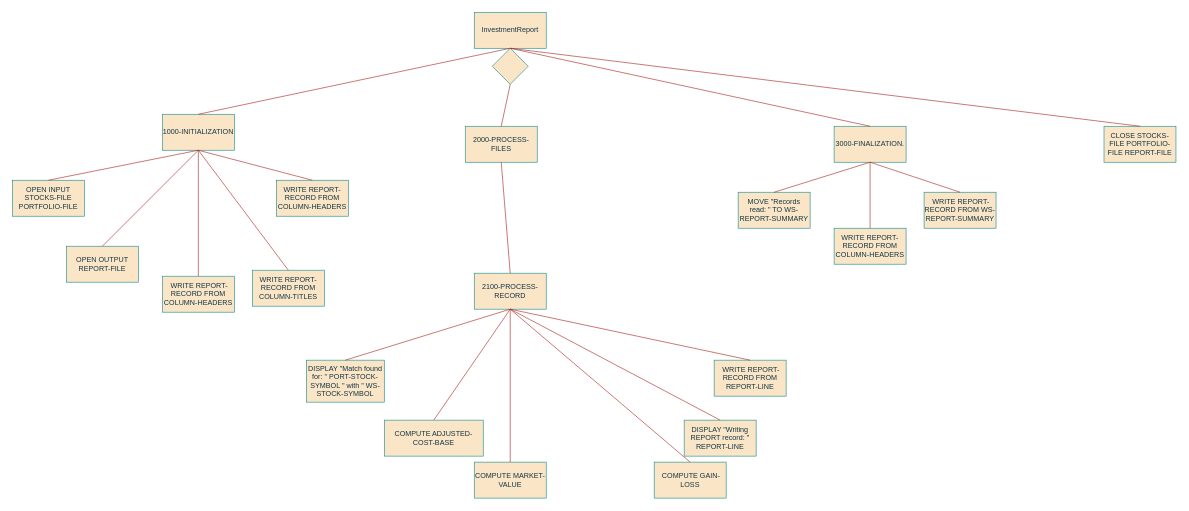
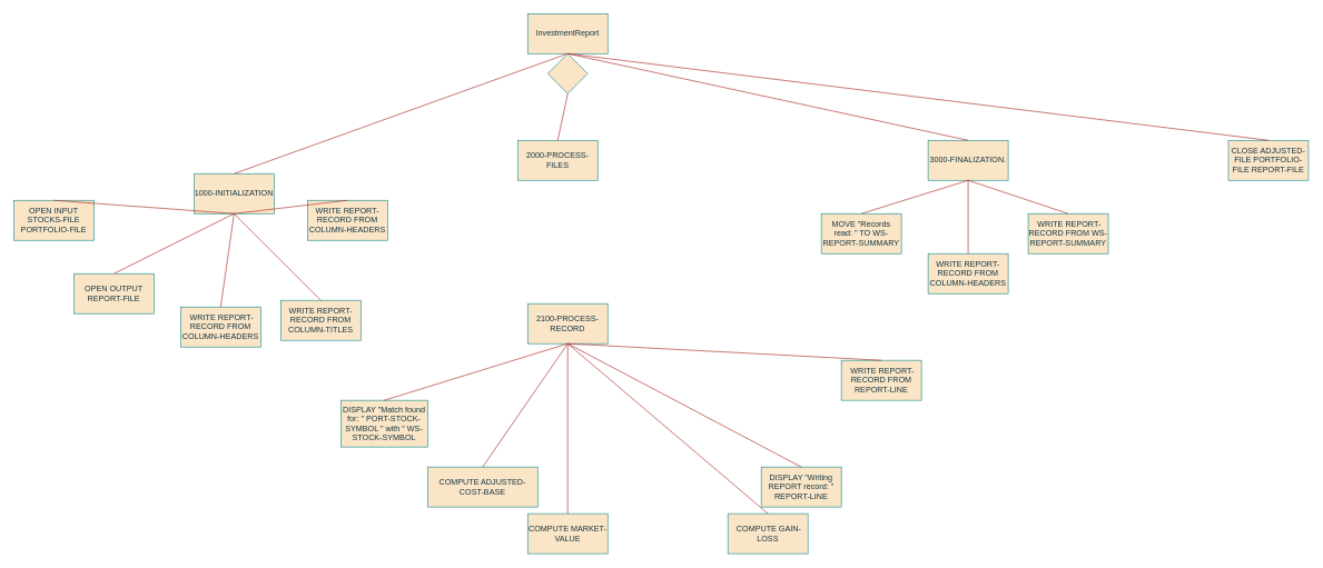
- <mxCell id="3" value="1000-INITIALIZATION" style="rounded=0;whiteSpace=wrap;html=1;labelBackgroundColor=none;fillColor=#FAE5C7;strokeColor=#0F8B8D;fontColor=#143642;" parent="1" vertex="1"><mxGeometry x="270" y="190" width="120" height="60" as="geometry" /></mxCell>
+ <mxCell id="3" value="1000-INITIALIZATION" style="rounded=0;whiteSpace=wrap;html=1;labelBackgroundColor=none;fillColor=#FAE5C7;strokeColor=#0F8B8D;fontColor=#143642;" parent="1" vertex="1"><mxGeometry x="290" y="260" width="120" height="60" as="geometry" /></mxCell>
- <mxCell id="21" value="CLOSE STOCKS-FILE PORTFOLIO-FILE REPORT-FILE" style="rounded=0;whiteSpace=wrap;html=1;labelBackgroundColor=none;fillColor=#FAE5C7;strokeColor=#0F8B8D;fontColor=#143642;" parent="1" vertex="1"><mxGeometry x="1840" y="210" width="120" height="60" as="geometry" /></mxCell>
+ <mxCell id="21" value="CLOSE ADJUSTED-FILE PORTFOLIO-FILE REPORT-FILE" style="rounded=0;whiteSpace=wrap;html=1;labelBackgroundColor=none;fillColor=#FAE5C7;strokeColor=#0F8B8D;fontColor=#143642;" parent="1" vertex="1"><mxGeometry x="1840" y="210" width="120" height="60" as="geometry" /></mxCell>
- <mxCell id="32" value="" style="endArrow=none;html=1;rounded=0;entryX=0.5;entryY=0;entryDx=0;entryDy=0;labelBackgroundColor=none;strokeColor=#A8201A;fontColor=default;exitX=0.5;exitY=1;exitDx=0;exitDy=0;" parent="1" source="9" target="10" edge="1"><mxGeometry width="50" height="50" relative="1" as="geometry"><mxPoint x="960" y="250" as="sourcePoint" /><mxPoint x="920" y="470" as="targetPoint" /></mxGeometry></mxCell>
- <mxCell id="13" value="&amp;nbsp;WRITE REPORT-RECORD FROM REPORT-LINE" style="rounded=0;whiteSpace=wrap;html=1;labelBackgroundColor=none;fillColor=#FAE5C7;strokeColor=#0F8B8D;fontColor=#143642;" parent="1" vertex="1"><mxGeometry x="1190" y="600" width="120" height="60" as="geometry" /></mxCell>
+ <mxCell id="13" value="&amp;nbsp;WRITE REPORT-RECORD FROM REPORT-LINE" style="rounded=0;whiteSpace=wrap;html=1;labelBackgroundColor=none;fillColor=#FAE5C7;strokeColor=#0F8B8D;fontColor=#143642;" parent="1" vertex="1"><mxGeometry x="1260" y="540" width="120" height="60" as="geometry" /></mxCell>
